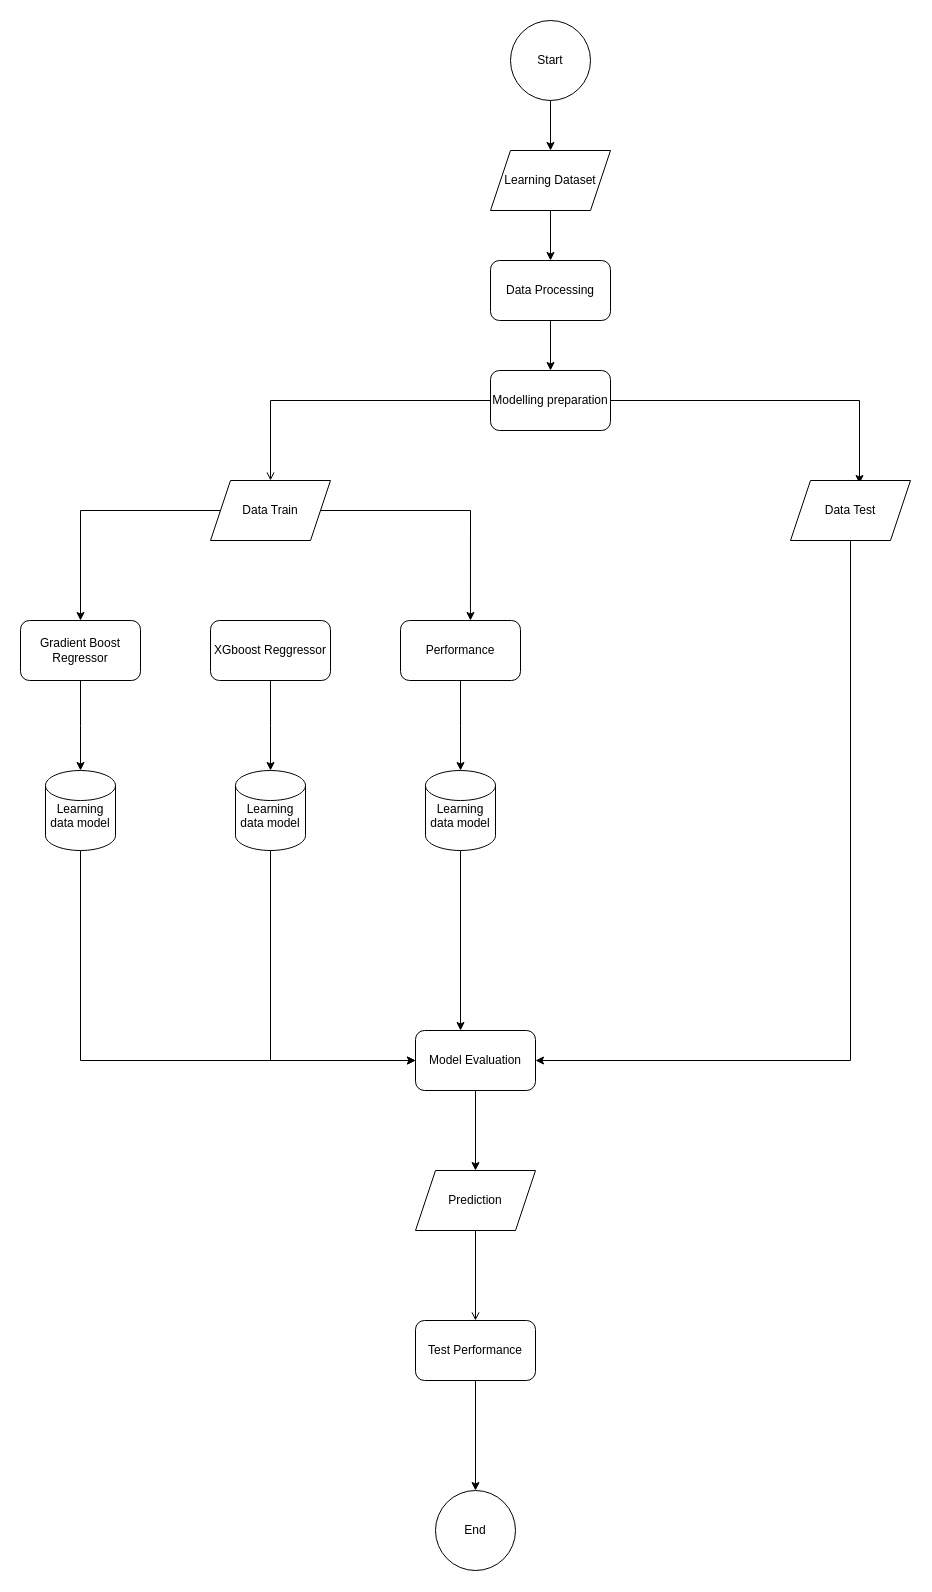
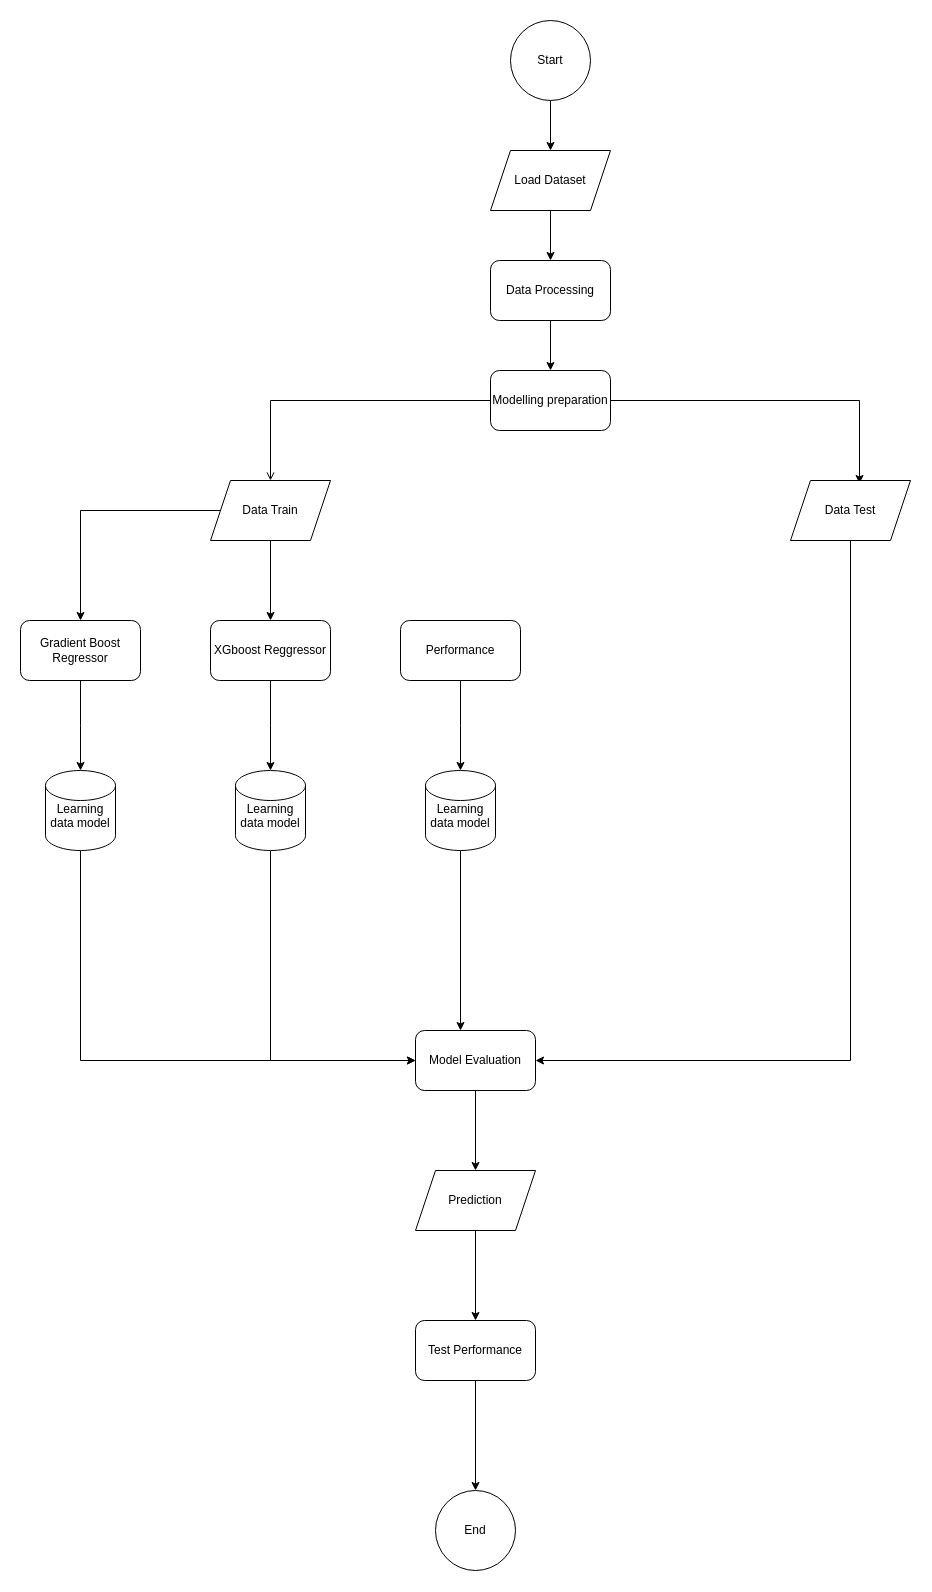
- <mxCell id="5" value="Learning Dataset" style="shape=parallelogram;perimeter=parallelogramPerimeter;whiteSpace=wrap;html=1;fixedSize=1;" parent="1" vertex="1"><mxGeometry x="490" y="150" width="120" height="60" as="geometry" /></mxCell>
+ <mxCell id="5" value="Load Dataset" style="shape=parallelogram;perimeter=parallelogramPerimeter;whiteSpace=wrap;html=1;fixedSize=1;" parent="1" vertex="1"><mxGeometry x="490" y="150" width="120" height="60" as="geometry" /></mxCell>
- <mxCell id="13" style="edgeStyle=orthogonalEdgeStyle;rounded=0;orthogonalLoop=1;jettySize=auto;html=1;entryX=0.583;entryY=0;entryDx=0;entryDy=0;entryPerimeter=0;" parent="1" source="14" target="18" edge="1"><mxGeometry relative="1" as="geometry" /></mxCell>
+ <mxCell id="11" style="edgeStyle=orthogonalEdgeStyle;rounded=0;orthogonalLoop=1;jettySize=auto;html=1;entryX=0.5;entryY=0;entryDx=0;entryDy=0;" parent="1" source="14" target="22" edge="1"><mxGeometry relative="1" as="geometry" /></mxCell>
- <mxCell id="27" style="edgeStyle=orthogonalEdgeStyle;rounded=0;orthogonalLoop=1;jettySize=auto;html=1;endArrow=open;" parent="1" source="28" target="30" edge="1"><mxGeometry relative="1" as="geometry" /></mxCell>
+ <mxCell id="27" style="edgeStyle=orthogonalEdgeStyle;rounded=0;orthogonalLoop=1;jettySize=auto;html=1;" parent="1" source="28" target="30" edge="1"><mxGeometry relative="1" as="geometry" /></mxCell>
